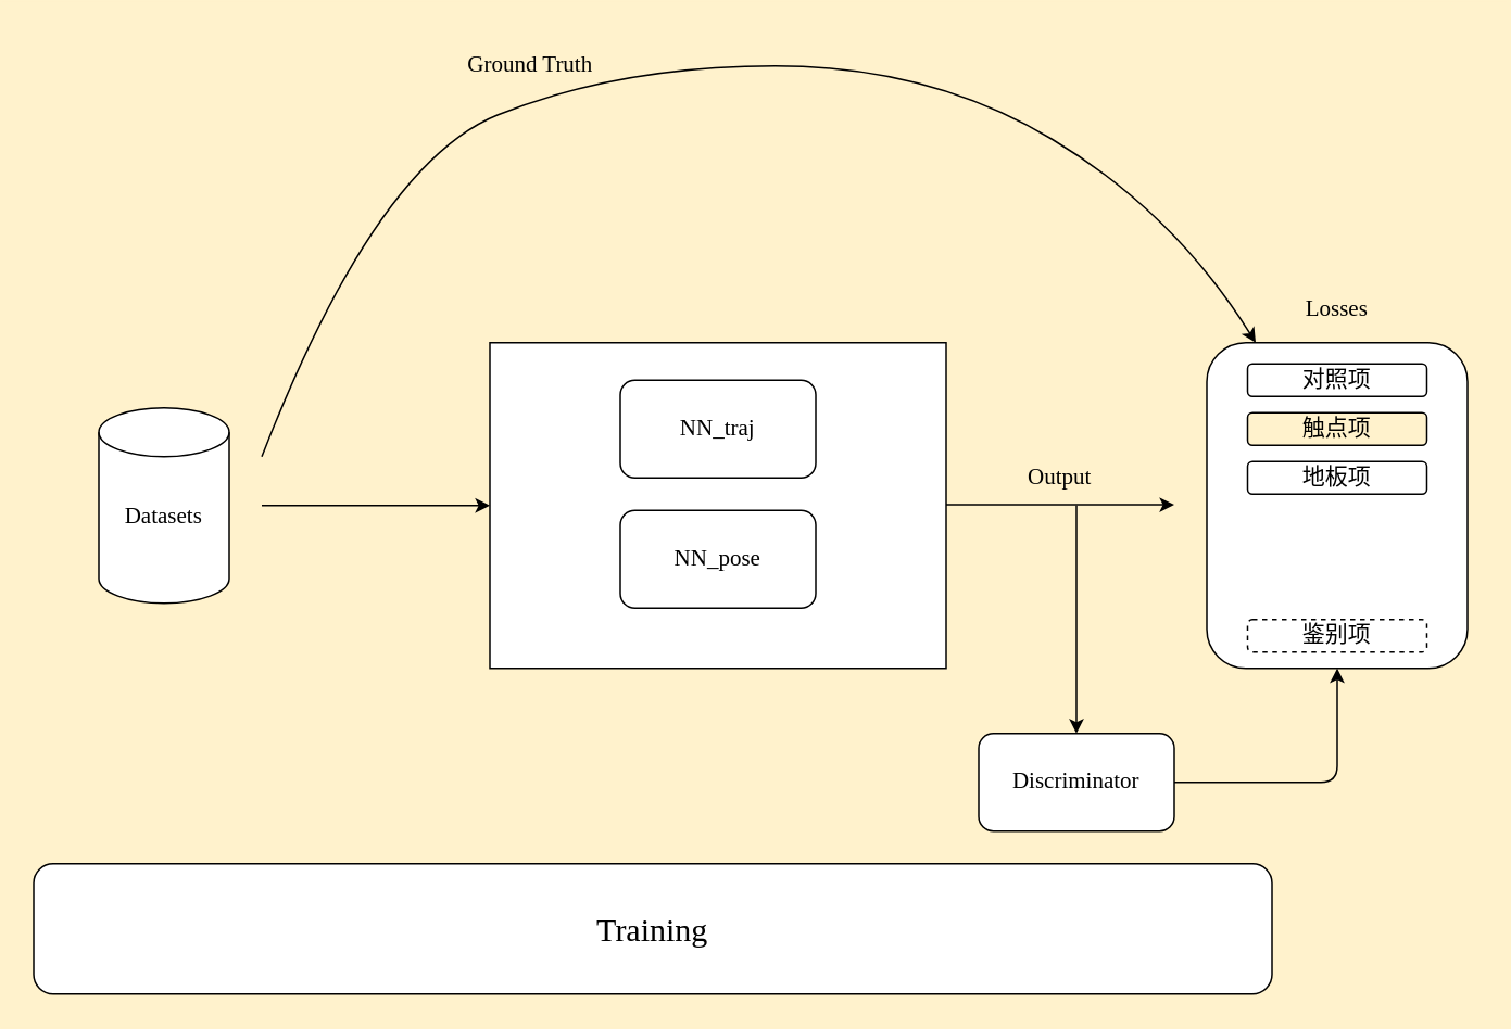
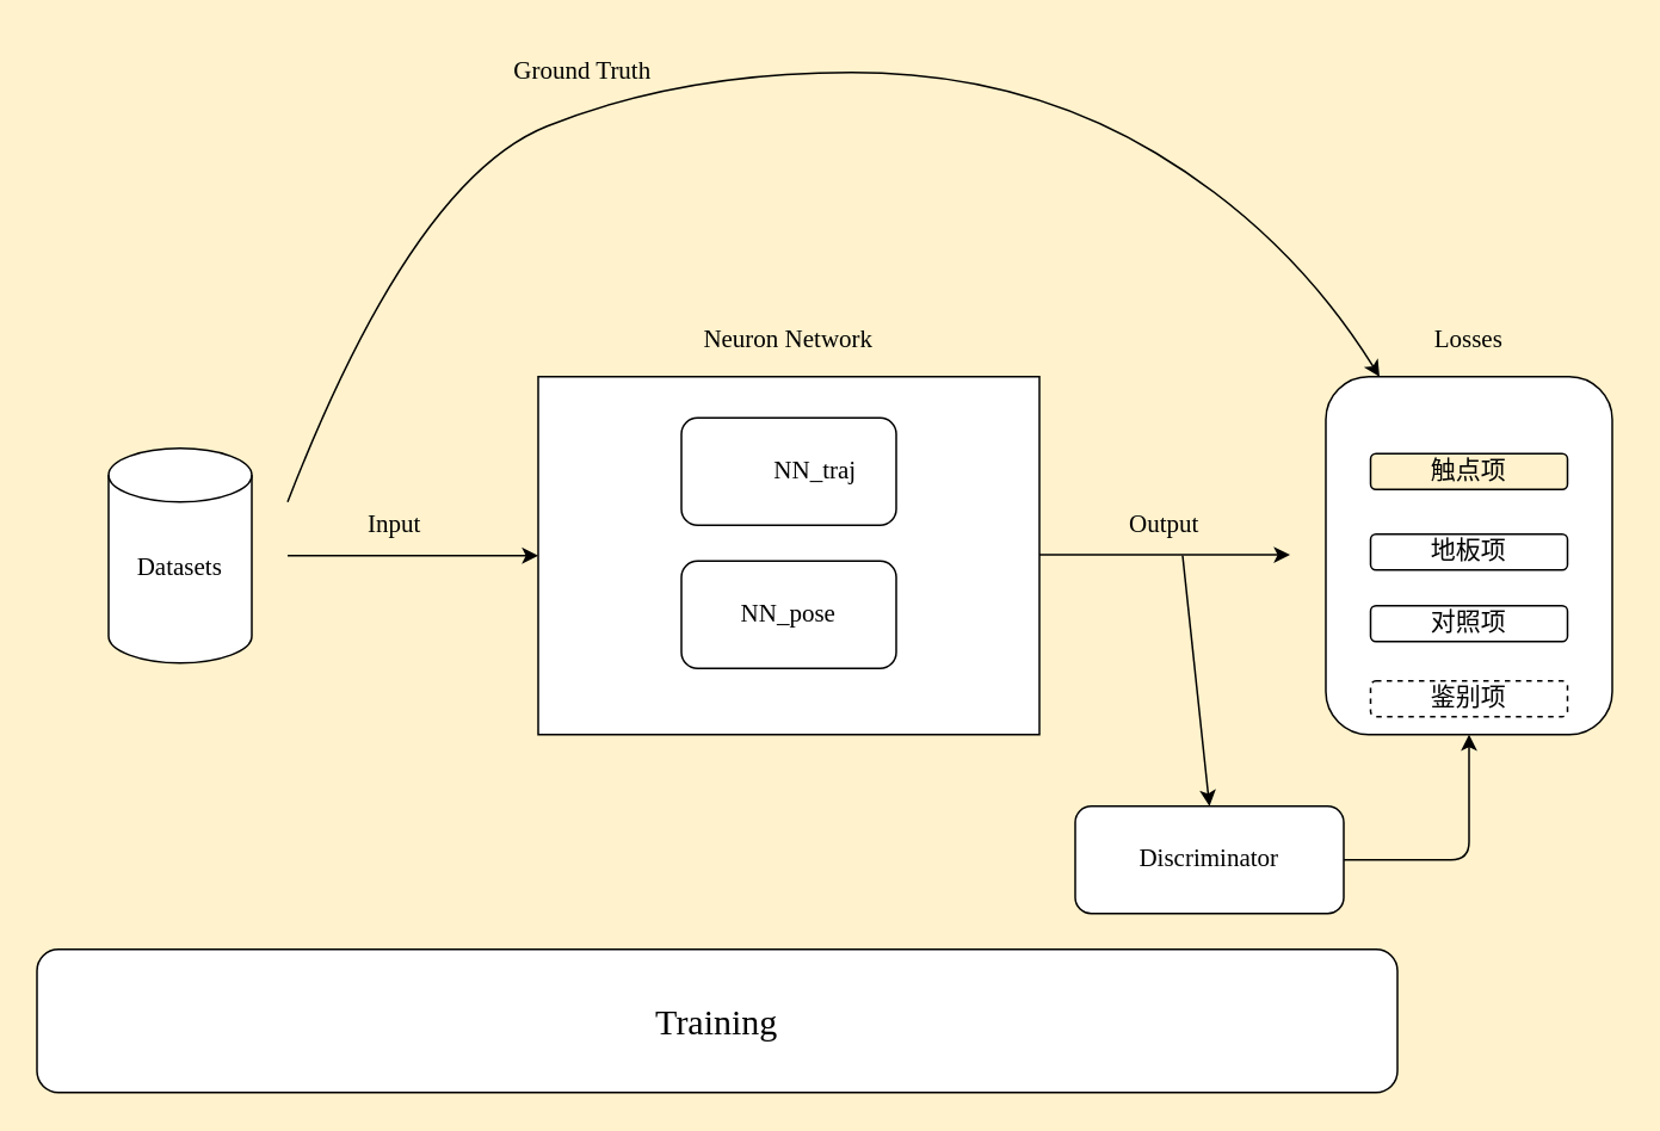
+ <mxCell id="9" value="Neuron Network" style="text;html=1;strokeColor=none;fillColor=none;align=center;verticalAlign=middle;whiteSpace=wrap;rounded=0;fontFamily=Lucida Console;fontSize=14;" vertex="1" parent="1"><mxGeometry x="355" y="170" width="170" height="40" as="geometry" /></mxCell>
- <mxCell id="16" value="对照项" style="rounded=1;whiteSpace=wrap;html=1;fontFamily=Lucida Console;fontSize=14;" vertex="1" parent="1"><mxGeometry x="765" y="223" width="110" height="20" as="geometry" /></mxCell>
+ <mxCell id="16" value="对照项" style="rounded=1;whiteSpace=wrap;html=1;fontFamily=Lucida Console;fontSize=14;" vertex="1" parent="1"><mxGeometry x="765" y="338" width="110" height="20" as="geometry" /></mxCell>
- <mxCell id="7" value="NN_traj" style="text;html=1;strokeColor=none;fillColor=none;align=center;verticalAlign=middle;whiteSpace=wrap;rounded=0;fontFamily=Lucida Console;fontSize=14;" vertex="1" parent="1"><mxGeometry x="400" y="243" width="80" height="40" as="geometry" /></mxCell>
+ <mxCell id="7" value="NN_traj" style="text;html=1;strokeColor=none;fillColor=none;align=center;verticalAlign=middle;whiteSpace=wrap;rounded=0;fontFamily=Lucida Console;fontSize=14;" vertex="1" parent="1"><mxGeometry x="415" y="243" width="80" height="40" as="geometry" /></mxCell>
+ <mxCell id="11" value="Input" style="text;html=1;strokeColor=none;fillColor=none;align=center;verticalAlign=middle;whiteSpace=wrap;rounded=0;fontFamily=Lucida Console;fontSize=14;" vertex="1" parent="1"><mxGeometry x="180" y="273" width="80" height="40" as="geometry" /></mxCell>
- <mxCell id="20" value="地板项" style="rounded=1;whiteSpace=wrap;html=1;fontFamily=Lucida Console;fontSize=14;" vertex="1" parent="1"><mxGeometry x="765" y="283" width="110" height="20" as="geometry" /></mxCell>
+ <mxCell id="20" value="地板项" style="rounded=1;whiteSpace=wrap;html=1;fontFamily=Lucida Console;fontSize=14;" vertex="1" parent="1"><mxGeometry x="765" y="298" width="110" height="20" as="geometry" /></mxCell>
- <mxCell id="21" value="Discriminator" style="rounded=1;whiteSpace=wrap;html=1;fontFamily=Lucida Console;fontSize=14;" vertex="1" parent="1"><mxGeometry x="600" y="450" width="120" height="60" as="geometry" /></mxCell>
+ <mxCell id="21" value="Discriminator" style="rounded=1;whiteSpace=wrap;html=1;fontFamily=Lucida Console;fontSize=14;" vertex="1" parent="1"><mxGeometry x="600" y="450" width="150" height="60" as="geometry" /></mxCell>
